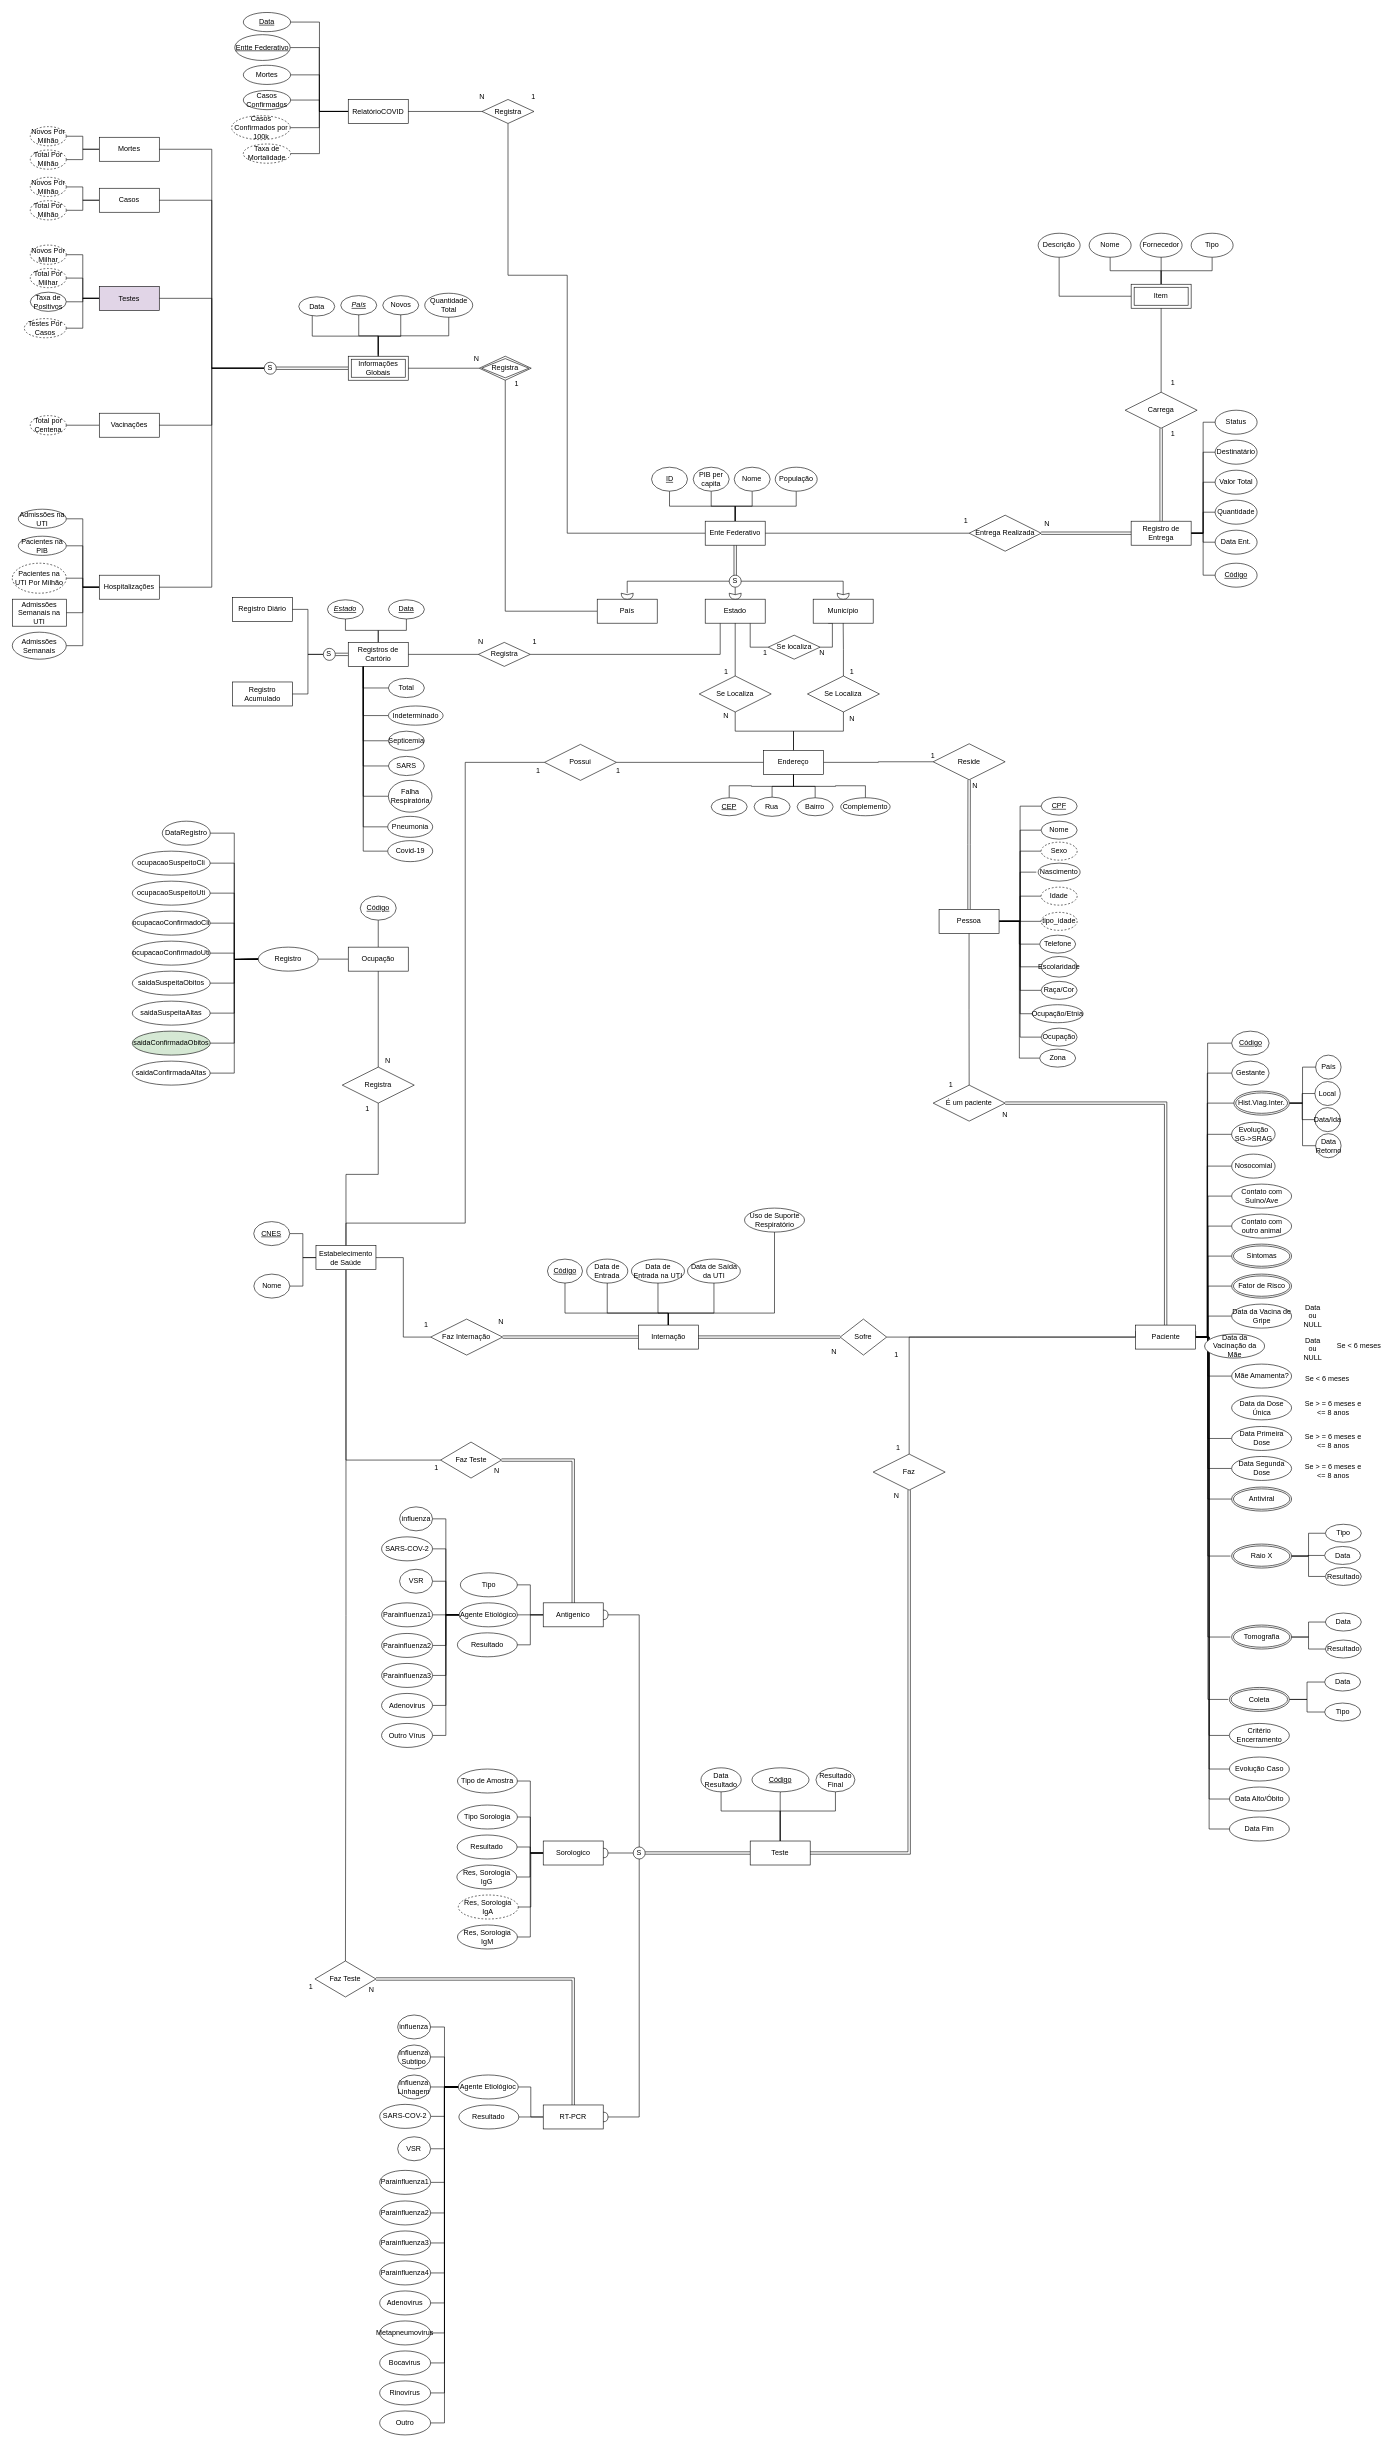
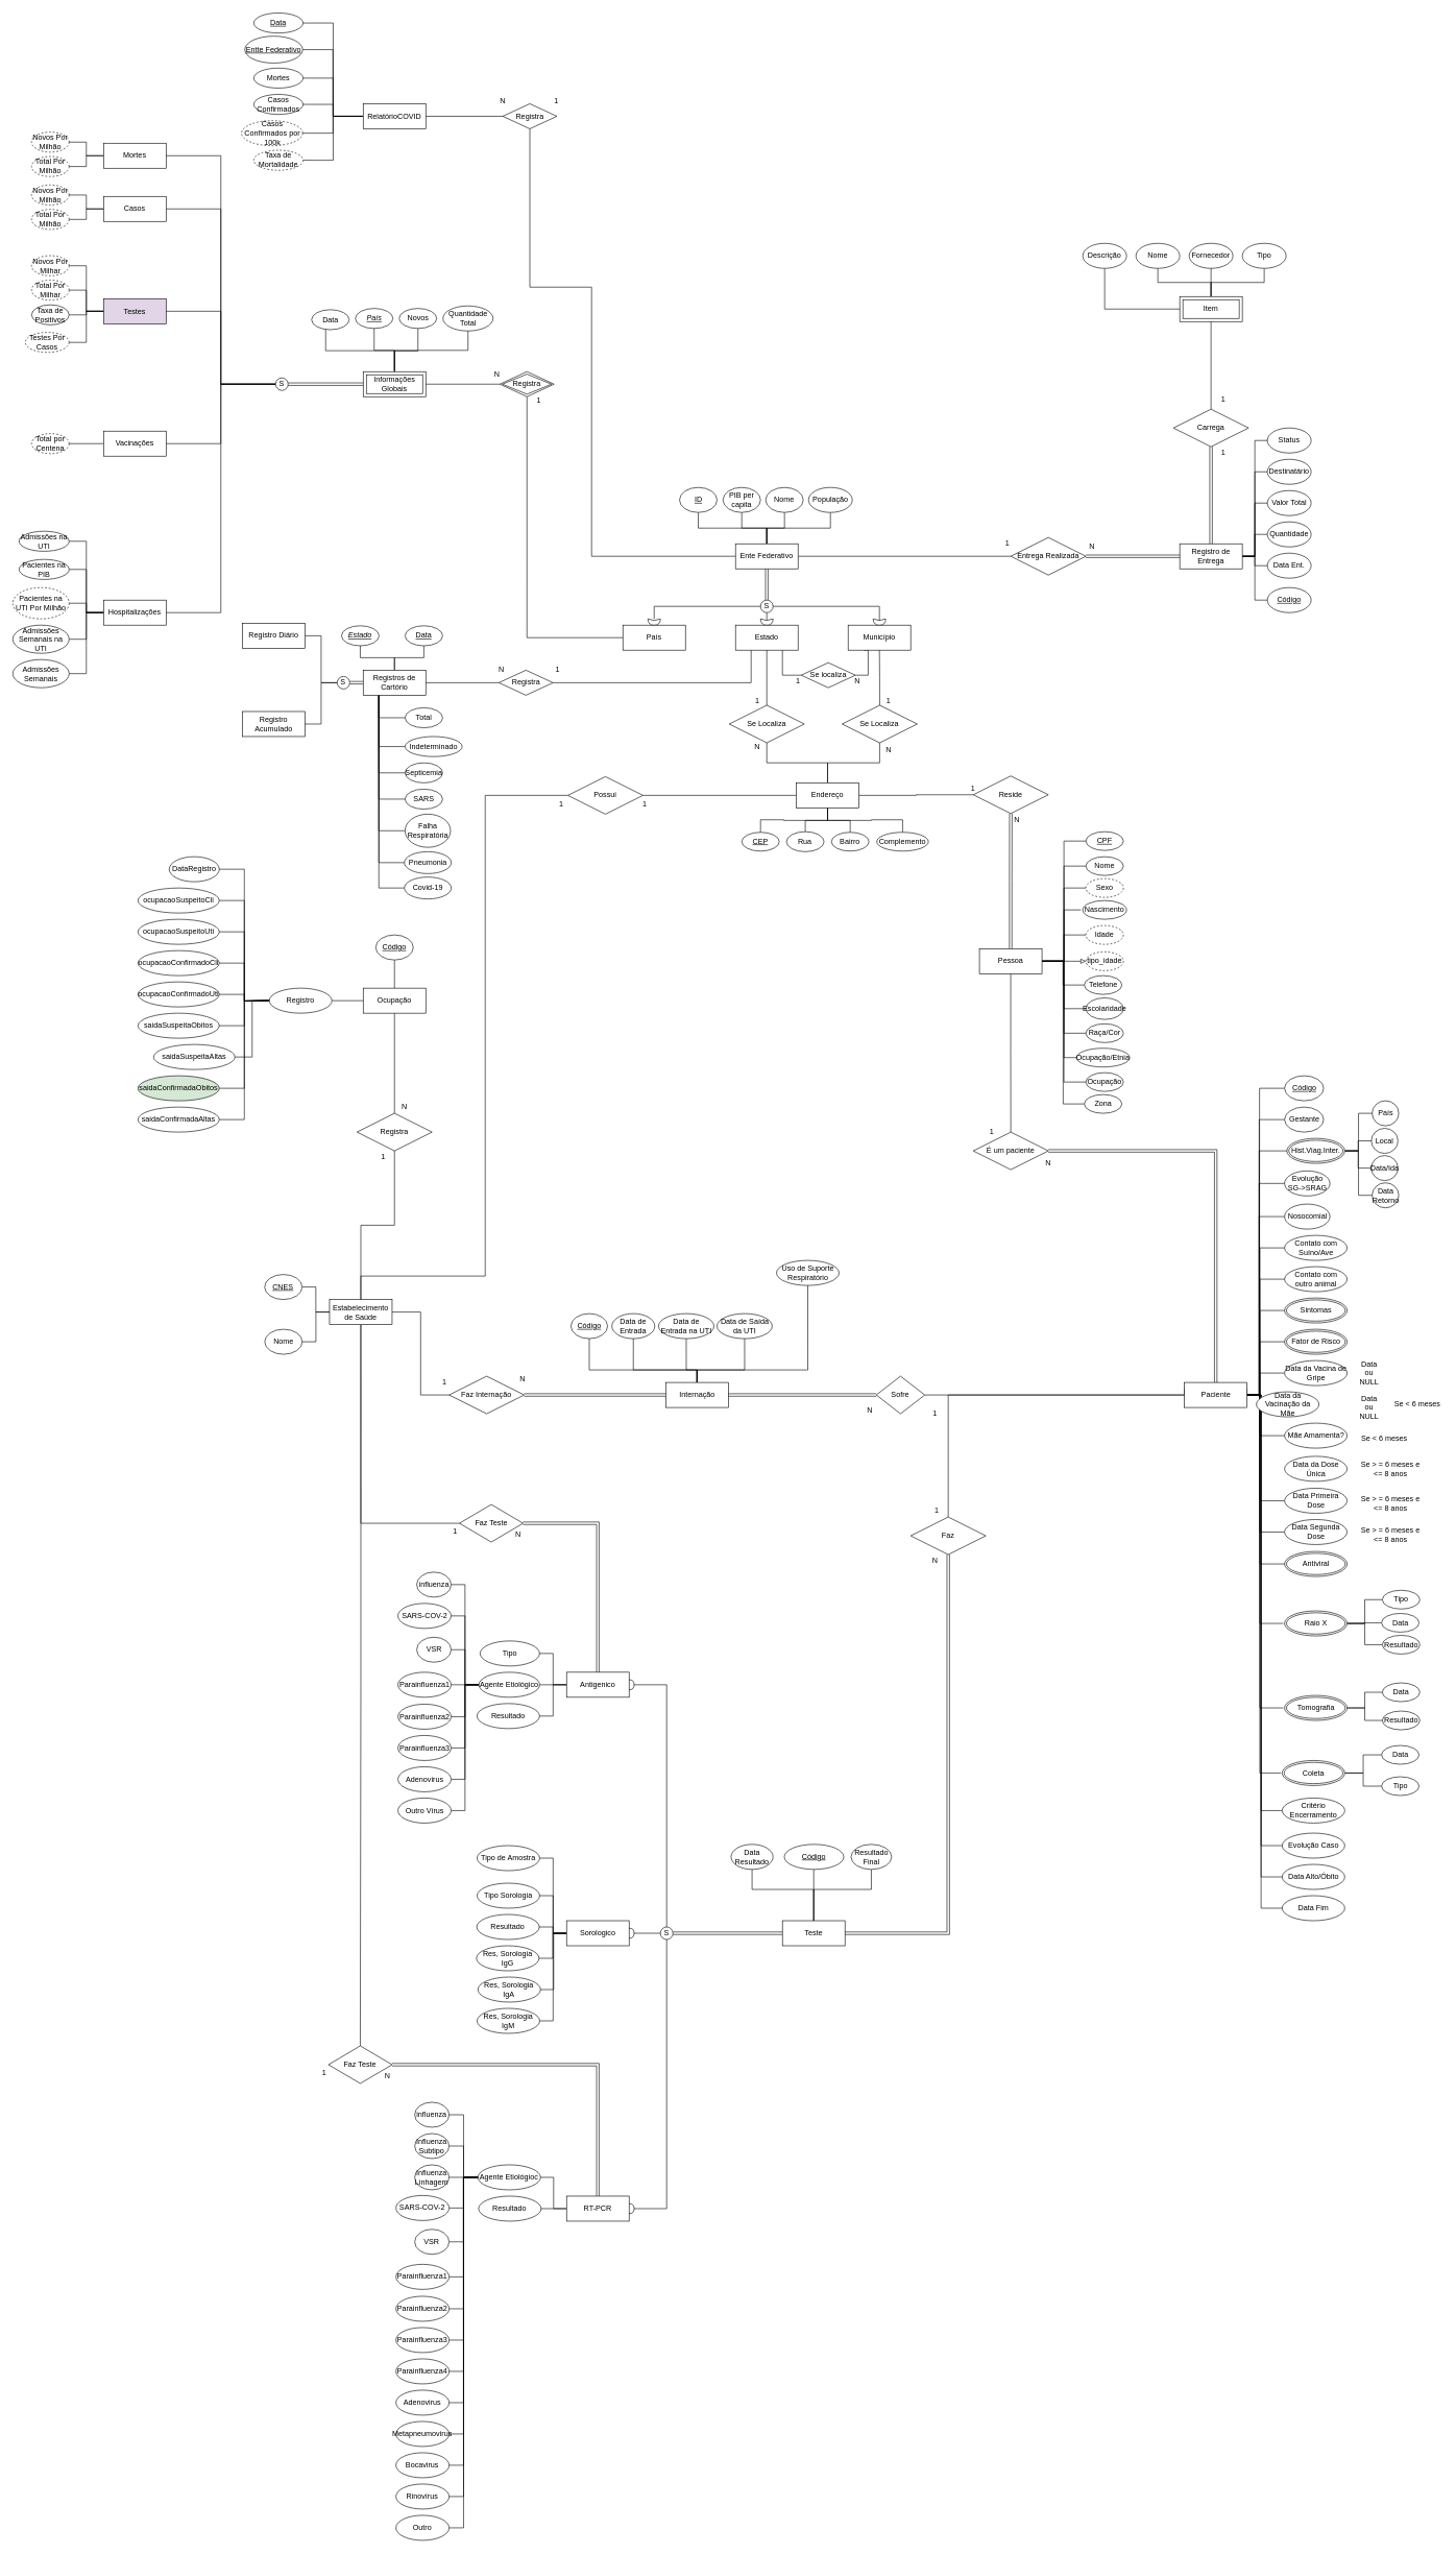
- <mxCell id="382" value="Admissões Semanais na UTI" style="whiteSpace=wrap;html=1;align=center;rounded=0;" parent="1" vertex="1"><mxGeometry x="20" y="998" width="90" height="45" as="geometry" /></mxCell>
+ <mxCell id="382" value="Admissões Semanais na UTI" style="ellipse;whiteSpace=wrap;html=1;align=center;" parent="1" vertex="1"><mxGeometry x="20" y="998" width="90" height="45" as="geometry" /></mxCell>
- <mxCell id="50" style="edgeStyle=orthogonalEdgeStyle;rounded=0;orthogonalLoop=1;jettySize=auto;html=1;entryX=0;entryY=0.5;entryDx=0;entryDy=0;startArrow=none;startFill=0;endArrow=none;endFill=0;" parent="1" source="57" target="63" edge="1"><mxGeometry relative="1" as="geometry" /></mxCell>
+ <mxCell id="50" style="edgeStyle=orthogonalEdgeStyle;rounded=0;orthogonalLoop=1;jettySize=auto;html=1;entryX=0;entryY=0.5;entryDx=0;entryDy=0;startArrow=none;startFill=0;endArrow=block;endFill=0;" parent="1" source="57" target="63" edge="1"><mxGeometry relative="1" as="geometry" /></mxCell>
- <mxCell id="31" value="saidaSuspeitaAltas" style="ellipse;whiteSpace=wrap;html=1;align=center;" parent="1" vertex="1"><mxGeometry x="220" y="1668" width="130" height="40" as="geometry" /></mxCell>
+ <mxCell id="31" value="saidaSuspeitaAltas" style="ellipse;whiteSpace=wrap;html=1;align=center;" parent="1" vertex="1"><mxGeometry x="245" y="1668" width="130" height="40" as="geometry" /></mxCell>
- <mxCell id="160" value="Res, Sorologia IgA" style="ellipse;whiteSpace=wrap;html=1;align=center;dashed=1;" parent="1" vertex="1"><mxGeometry x="763.46" y="3158" width="100" height="40" as="geometry" /></mxCell>
+ <mxCell id="160" value="Res, Sorologia IgA" style="ellipse;whiteSpace=wrap;html=1;align=center;" parent="1" vertex="1"><mxGeometry x="763.46" y="3158" width="100" height="40" as="geometry" /></mxCell>
